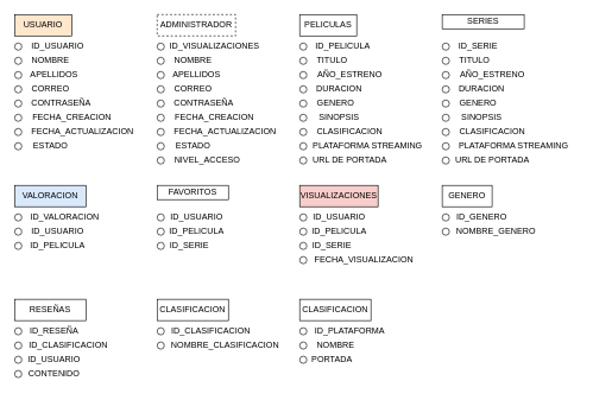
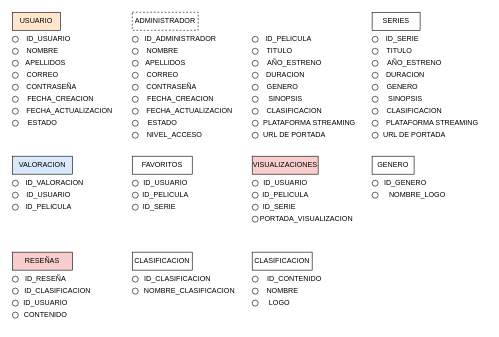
- <mxCell id="3" value="SERIES" style="rounded=0;whiteSpace=wrap;html=1;" parent="1" vertex="1"><mxGeometry x="620" y="20" width="115" height="20" as="geometry" /></mxCell>
+ <mxCell id="3" value="SERIES" style="rounded=0;whiteSpace=wrap;html=1;" parent="1" vertex="1"><mxGeometry x="620" y="20" width="80" height="30" as="geometry" /></mxCell>
- <mxCell id="2" value="PELICULAS" style="rounded=0;whiteSpace=wrap;html=1;" parent="1" vertex="1"><mxGeometry x="420" y="20" width="80" height="30" as="geometry" /></mxCell>
- <mxCell id="63" value="ID_VISUALIZACIONES" style="text;html=1;align=center;verticalAlign=middle;resizable=0;points=[];autosize=1;strokeColor=none;fillColor=none;" parent="1" vertex="1"><mxGeometry x="230" y="50" width="140" height="30" as="geometry" /></mxCell>
+ <mxCell id="63" value="ID_ADMINISTRADOR" style="text;html=1;align=center;verticalAlign=middle;resizable=0;points=[];autosize=1;strokeColor=none;fillColor=none;" parent="1" vertex="1"><mxGeometry x="230" y="50" width="140" height="30" as="geometry" /></mxCell>
- <mxCell id="8" value="FAVORITOS" style="rounded=0;whiteSpace=wrap;html=1;" parent="1" vertex="1"><mxGeometry x="220" y="260" width="100" height="20" as="geometry" /></mxCell>
+ <mxCell id="8" value="FAVORITOS" style="rounded=0;whiteSpace=wrap;html=1;" parent="1" vertex="1"><mxGeometry x="220" y="260" width="100" height="30" as="geometry" /></mxCell>
- <mxCell id="33" value="NOMBRE_GENERO" style="text;html=1;align=center;verticalAlign=middle;resizable=0;points=[];autosize=1;strokeColor=none;fillColor=none;" parent="1" vertex="1"><mxGeometry x="630" y="310" width="130" height="30" as="geometry" /></mxCell>
+ <mxCell id="33" value="NOMBRE_LOGO" style="text;html=1;align=center;verticalAlign=middle;resizable=0;points=[];autosize=1;strokeColor=none;fillColor=none;" parent="1" vertex="1"><mxGeometry x="630" y="310" width="130" height="30" as="geometry" /></mxCell>
- <mxCell id="49" value="FECHA_VISUALIZACION" style="text;html=1;align=center;verticalAlign=middle;resizable=0;points=[];autosize=1;strokeColor=none;fillColor=none;" parent="1" vertex="1"><mxGeometry x="430" y="350" width="160" height="30" as="geometry" /></mxCell>
+ <mxCell id="49" value="PORTADA_VISUALIZACION" style="text;html=1;align=center;verticalAlign=middle;resizable=0;points=[];autosize=1;strokeColor=none;fillColor=none;" parent="1" vertex="1"><mxGeometry x="430" y="350" width="160" height="30" as="geometry" /></mxCell>
- <mxCell id="36" value="RESEÑAS" style="whiteSpace=wrap;html=1;" parent="1" vertex="1"><mxGeometry x="20" y="420" width="100" height="30" as="geometry" /></mxCell>
+ <mxCell id="36" value="RESEÑAS" style="whiteSpace=wrap;html=1;fillColor=#f8cecc;" parent="1" vertex="1"><mxGeometry x="20" y="420" width="100" height="30" as="geometry" /></mxCell>
- <mxCell id="119" value="ID_PLATAFORMA" style="text;html=1;align=center;verticalAlign=middle;resizable=0;points=[];autosize=1;strokeColor=none;fillColor=none;" parent="1" vertex="1"><mxGeometry x="430" y="450" width="120" height="30" as="geometry" /></mxCell>
+ <mxCell id="119" value="ID_CONTENIDO" style="text;html=1;align=center;verticalAlign=middle;resizable=0;points=[];autosize=1;strokeColor=none;fillColor=none;" parent="1" vertex="1"><mxGeometry x="430" y="450" width="120" height="30" as="geometry" /></mxCell>
- <mxCell id="124" value="PORTADA" style="text;html=1;align=center;verticalAlign=middle;resizable=0;points=[];autosize=1;strokeColor=none;fillColor=none;" parent="1" vertex="1"><mxGeometry x="435" y="490" width="60" height="30" as="geometry" /></mxCell>
+ <mxCell id="124" value="LOGO" style="text;html=1;align=center;verticalAlign=middle;resizable=0;points=[];autosize=1;strokeColor=none;fillColor=none;" parent="1" vertex="1"><mxGeometry x="435" y="490" width="60" height="30" as="geometry" /></mxCell>
